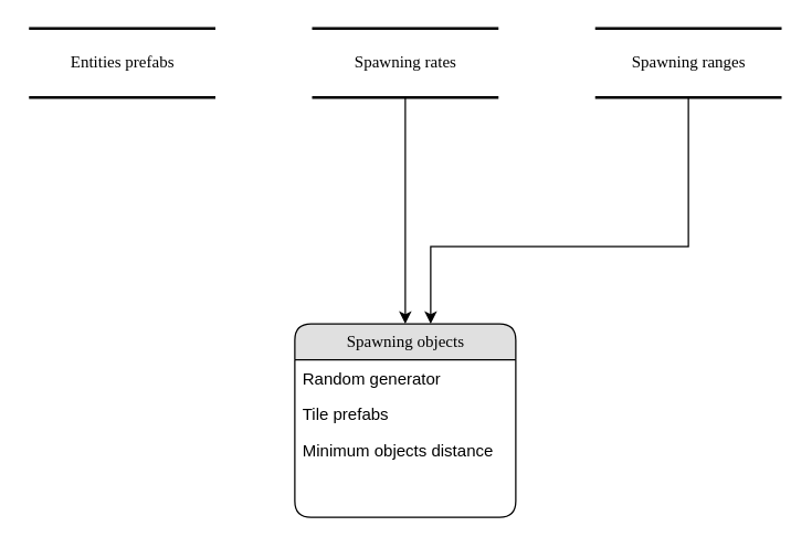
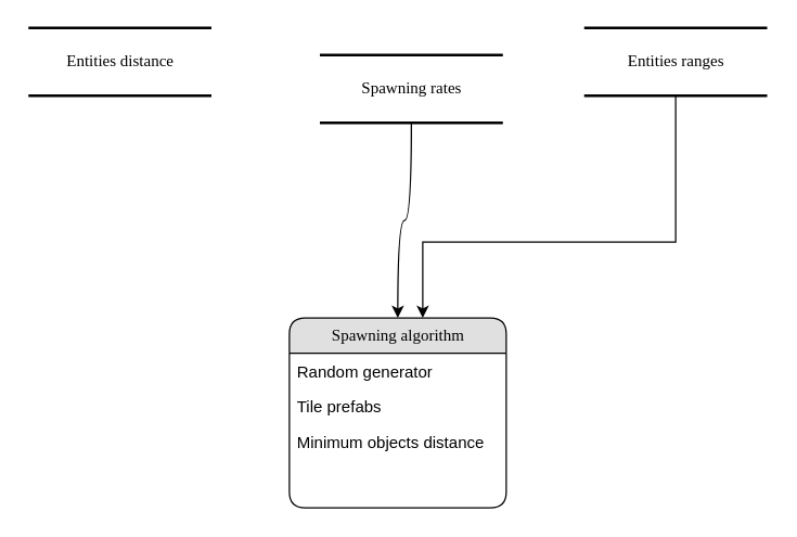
- <mxCell id="2" value="Entities prefabs" style="html=1;rounded=0;shadow=0;comic=0;labelBackgroundColor=none;strokeWidth=2;fontFamily=Verdana;fontSize=12;align=center;shape=mxgraph.ios7ui.horLines;" parent="1" vertex="1"><mxGeometry x="20.5" y="20" width="135" height="50" as="geometry" /></mxCell>
+ <mxCell id="2" value="Entities distance" style="html=1;rounded=0;shadow=0;comic=0;labelBackgroundColor=none;strokeWidth=2;fontFamily=Verdana;fontSize=12;align=center;shape=mxgraph.ios7ui.horLines;" parent="1" vertex="1"><mxGeometry x="20.5" y="20" width="135" height="50" as="geometry" /></mxCell>
- <mxCell id="8" value="Spawning rates" style="html=1;rounded=0;shadow=0;comic=0;labelBackgroundColor=none;strokeWidth=2;fontFamily=Verdana;fontSize=12;align=center;shape=mxgraph.ios7ui.horLines;" vertex="1" parent="1"><mxGeometry x="225.5" y="20" width="135" height="50" as="geometry" /></mxCell>
+ <mxCell id="8" value="Spawning rates" style="html=1;rounded=0;shadow=0;comic=0;labelBackgroundColor=none;strokeWidth=2;fontFamily=Verdana;fontSize=12;align=center;shape=mxgraph.ios7ui.horLines;" vertex="1" parent="1"><mxGeometry x="235.5" y="40" width="135" height="50" as="geometry" /></mxCell>
- <mxCell id="10" value="Spawning ranges" style="html=1;rounded=0;shadow=0;comic=0;labelBackgroundColor=none;strokeWidth=2;fontFamily=Verdana;fontSize=12;align=center;shape=mxgraph.ios7ui.horLines;" vertex="1" parent="1"><mxGeometry x="430.5" y="20" width="135" height="50" as="geometry" /></mxCell>
+ <mxCell id="10" value="Entities ranges" style="html=1;rounded=0;shadow=0;comic=0;labelBackgroundColor=none;strokeWidth=2;fontFamily=Verdana;fontSize=12;align=center;shape=mxgraph.ios7ui.horLines;" vertex="1" parent="1"><mxGeometry x="430.5" y="20" width="135" height="50" as="geometry" /></mxCell>
- <mxCell id="3" value="Spawning objects" style="swimlane;html=1;fontStyle=0;childLayout=stackLayout;horizontal=1;startSize=26;fillColor=#e0e0e0;horizontalStack=0;resizeParent=1;resizeLast=0;collapsible=1;marginBottom=0;swimlaneFillColor=#ffffff;align=center;rounded=1;shadow=0;comic=0;labelBackgroundColor=none;strokeWidth=1;fontFamily=Verdana;fontSize=12" parent="1" vertex="1"><mxGeometry x="213" y="234" width="160" height="140" as="geometry" /></mxCell>
+ <mxCell id="3" value="Spawning algorithm" style="swimlane;html=1;fontStyle=0;childLayout=stackLayout;horizontal=1;startSize=26;fillColor=#e0e0e0;horizontalStack=0;resizeParent=1;resizeLast=0;collapsible=1;marginBottom=0;swimlaneFillColor=#ffffff;align=center;rounded=1;shadow=0;comic=0;labelBackgroundColor=none;strokeWidth=1;fontFamily=Verdana;fontSize=12" parent="1" vertex="1"><mxGeometry x="213" y="234" width="160" height="140" as="geometry" /></mxCell>
